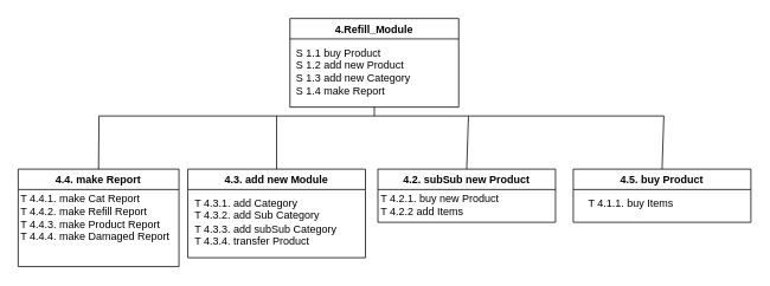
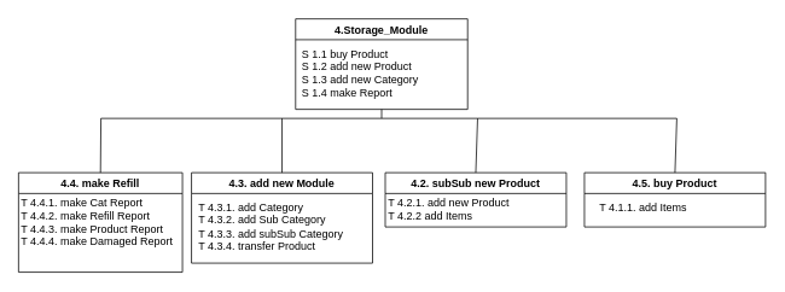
- <mxCell id="2" value="4.Refill_Module" style="swimlane;" vertex="1" parent="1"><mxGeometry x="326" y="20" width="190" height="100" as="geometry" /></mxCell>
+ <mxCell id="2" value="4.Storage_Module" style="swimlane;" vertex="1" parent="1"><mxGeometry x="326" y="20" width="190" height="100" as="geometry" /></mxCell>
- <mxCell id="8" value="4.4. make Report" style="swimlane;" vertex="1" parent="1"><mxGeometry x="20" y="190" width="181" height="110" as="geometry" /></mxCell>
+ <mxCell id="8" value="4.4. make Refill" style="swimlane;" vertex="1" parent="1"><mxGeometry x="20" y="190" width="181" height="110" as="geometry" /></mxCell>
- <mxCell id="5" value="&lt;span style=&quot;white-space: pre;&quot;&gt;&#09;&lt;/span&gt;&amp;nbsp; &amp;nbsp; &amp;nbsp;T 4.1.1. buy Items" style="text;html=1;align=center;verticalAlign=middle;resizable=0;points=[];autosize=1;strokeColor=none;fillColor=none;" vertex="1" parent="4"><mxGeometry x="-32" y="29" width="150" height="20" as="geometry" /></mxCell>
+ <mxCell id="5" value="&lt;span style=&quot;white-space: pre;&quot;&gt;&#09;&lt;/span&gt;&amp;nbsp; &amp;nbsp; &amp;nbsp;T 4.1.1. add Items" style="text;html=1;align=center;verticalAlign=middle;resizable=0;points=[];autosize=1;strokeColor=none;fillColor=none;" vertex="1" parent="4"><mxGeometry x="-32" y="29" width="150" height="20" as="geometry" /></mxCell>
- <mxCell id="11" value="&amp;nbsp; T 4.2.1. buy new Product&lt;br&gt;&amp;nbsp; T 4.2.2 add Items" style="text;html=1;align=left;verticalAlign=middle;resizable=0;points=[];autosize=1;strokeColor=none;fillColor=none;" vertex="1" parent="10"><mxGeometry x="-5" y="26" width="160" height="30" as="geometry" /></mxCell>
+ <mxCell id="11" value="&amp;nbsp; T 4.2.1. add new Product&lt;br&gt;&amp;nbsp; T 4.2.2 add Items" style="text;html=1;align=left;verticalAlign=middle;resizable=0;points=[];autosize=1;strokeColor=none;fillColor=none;" vertex="1" parent="10"><mxGeometry x="-5" y="26" width="160" height="30" as="geometry" /></mxCell>
